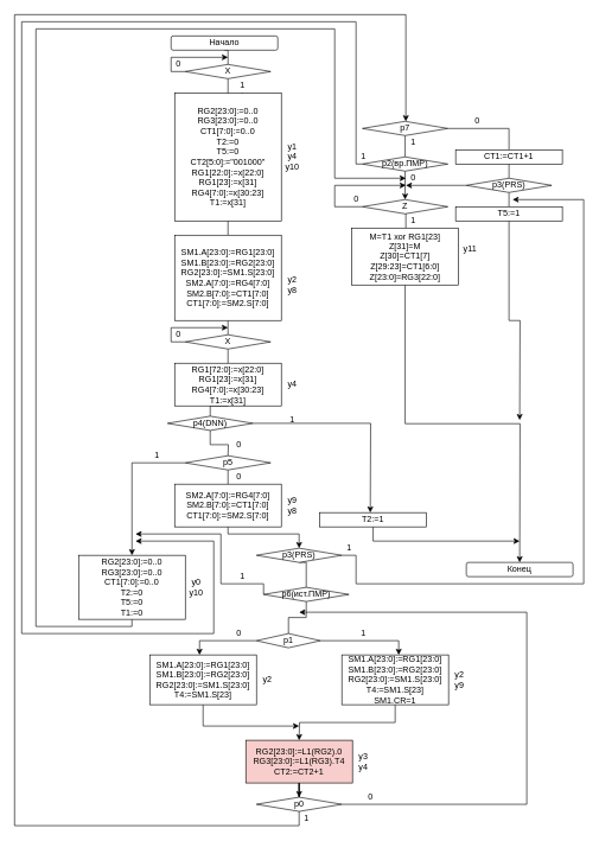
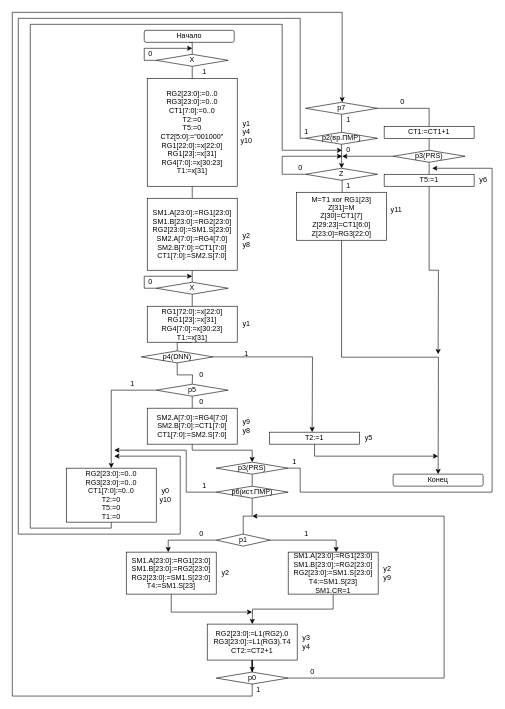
+ <mxCell id="96" value="y6" style="text;html=1;align=center;verticalAlign=middle;resizable=0;points=[];autosize=1;strokeColor=none;fillColor=none;" parent="1" vertex="1"><mxGeometry x="790" y="290" width="30" height="20" as="geometry" /></mxCell>
- <mxCell id="24" value="y4" style="text;html=1;align=center;verticalAlign=middle;resizable=0;points=[];autosize=1;strokeColor=none;fillColor=none;" parent="1" vertex="1"><mxGeometry x="395" y="530" width="30" height="20" as="geometry" /></mxCell>
+ <mxCell id="24" value="y1" style="text;html=1;align=center;verticalAlign=middle;resizable=0;points=[];autosize=1;strokeColor=none;fillColor=none;" parent="1" vertex="1"><mxGeometry x="395" y="530" width="30" height="20" as="geometry" /></mxCell>
+ <mxCell id="29" value="y5" style="text;html=1;align=center;verticalAlign=middle;resizable=0;points=[];autosize=1;strokeColor=none;fillColor=none;" parent="1" vertex="1"><mxGeometry x="599" y="720" width="30" height="20" as="geometry" /></mxCell>
- <mxCell id="45" value="p6(ист.ПМР)" style="rhombus;whiteSpace=wrap;html=1;" parent="1" vertex="1"><mxGeometry x="370" y="825" width="120" height="20" as="geometry" /></mxCell>
+ <mxCell id="45" value="p6(ист.ПМР)" style="rhombus;whiteSpace=wrap;html=1;" parent="1" vertex="1"><mxGeometry x="360" y="810" width="120" height="20" as="geometry" /></mxCell>
- <mxCell id="58" value="RG2[23:0]:=L1(RG2).0&lt;br&gt;RG3[23:0]:=L1(RG3).T4&lt;br&gt;CT2:=CT2+1" style="rounded=0;whiteSpace=wrap;html=1;fillColor=#f8cecc;" parent="1" vertex="1"><mxGeometry x="345" y="1040" width="150" height="60" as="geometry" /></mxCell>
+ <mxCell id="58" value="RG2[23:0]:=L1(RG2).0&lt;br&gt;RG3[23:0]:=L1(RG3).T4&lt;br&gt;CT2:=CT2+1" style="rounded=0;whiteSpace=wrap;html=1;" parent="1" vertex="1"><mxGeometry x="345" y="1040" width="150" height="60" as="geometry" /></mxCell>
